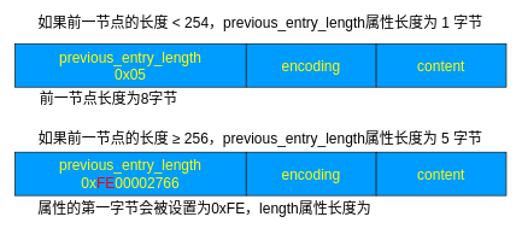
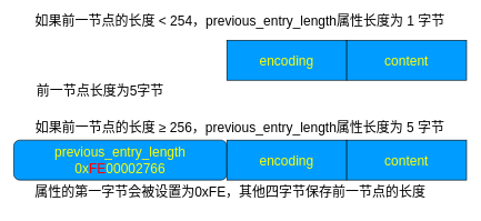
- <mxCell id="2" value="previous_entry_length&lt;br&gt;0x05" style="rounded=0;whiteSpace=wrap;html=1;fontSize=20;fillColor=#009CFF;fontColor=#FFFF00;" vertex="1" parent="1"><mxGeometry x="20" y="60" width="320" height="60" as="geometry" /></mxCell>
- <mxCell id="6" value="前一节点长度为8字节" style="text;html=1;strokeColor=none;fillColor=none;align=center;verticalAlign=middle;whiteSpace=wrap;rounded=0;fontSize=20;" vertex="1" parent="1"><mxGeometry x="40" y="120" width="220" height="30" as="geometry" /></mxCell>
+ <mxCell id="6" value="前一节点长度为5字节" style="text;html=1;strokeColor=none;fillColor=none;align=center;verticalAlign=middle;whiteSpace=wrap;rounded=0;fontSize=20;" vertex="1" parent="1"><mxGeometry x="40" y="120" width="220" height="30" as="geometry" /></mxCell>
- <mxCell id="7" value="previous_entry_length&lt;br&gt;0x&lt;font color=&quot;#ff0000&quot;&gt;FE&lt;/font&gt;00002766" style="rounded=0;whiteSpace=wrap;html=1;fontSize=20;fillColor=#009CFF;fontColor=#FFFF00;" vertex="1" parent="1"><mxGeometry x="20" y="210" width="320" height="60" as="geometry" /></mxCell>
+ <mxCell id="7" value="previous_entry_length&lt;br&gt;0x&lt;font color=&quot;#ff0000&quot;&gt;FE&lt;/font&gt;00002766" style="whiteSpace=wrap;html=1;fontSize=20;fillColor=#009CFF;fontColor=#FFFF00;rounded=1;" vertex="1" parent="1"><mxGeometry x="20" y="210" width="320" height="60" as="geometry" /></mxCell>
- <mxCell id="11" value="属性的第一字节会被设置为0xFE，length属性长度为" style="text;whiteSpace=wrap;html=1;fontSize=20;" vertex="1" parent="1"><mxGeometry x="50" y="270" width="620" height="40" as="geometry" /></mxCell>
+ <mxCell id="11" value="属性的第一字节会被设置为0xFE，其他四字节保存前一节点的长度" style="text;whiteSpace=wrap;html=1;fontSize=20;" vertex="1" parent="1"><mxGeometry x="50" y="270" width="620" height="40" as="geometry" /></mxCell>
